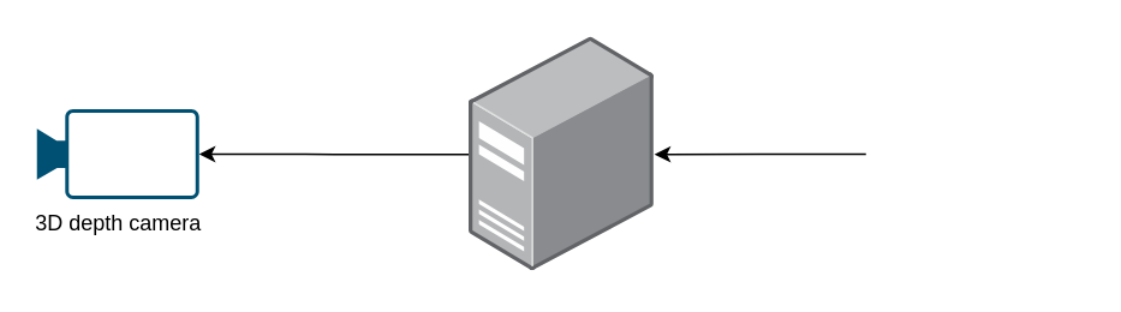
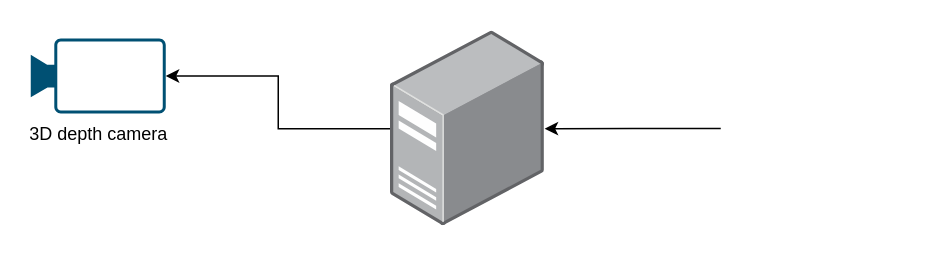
- <mxCell id="6" value="3D depth camera" style="points=[[0,0.5,0],[0.19,0.02,0],[0.59,0,0],[0.985,0.02,0],[1,0.5,0],[0.985,0.98,0],[0.59,1,0],[0.19,0.98,0]];verticalLabelPosition=bottom;sketch=0;html=1;verticalAlign=top;aspect=fixed;align=center;pointerEvents=1;shape=mxgraph.cisco19.camera;fillColor=#005073;strokeColor=none;" vertex="1" parent="1"><mxGeometry x="20" y="60.03" width="90" height="50" as="geometry" /></mxCell>
+ <mxCell id="6" value="3D depth camera" style="points=[[0,0.5,0],[0.19,0.02,0],[0.59,0,0],[0.985,0.02,0],[1,0.5,0],[0.985,0.98,0],[0.59,1,0],[0.19,0.98,0]];verticalLabelPosition=bottom;sketch=0;html=1;verticalAlign=top;aspect=fixed;align=center;pointerEvents=1;shape=mxgraph.cisco19.camera;fillColor=#005073;strokeColor=none;" vertex="1" parent="1"><mxGeometry x="20" y="25.03" width="90" height="50" as="geometry" /></mxCell>
